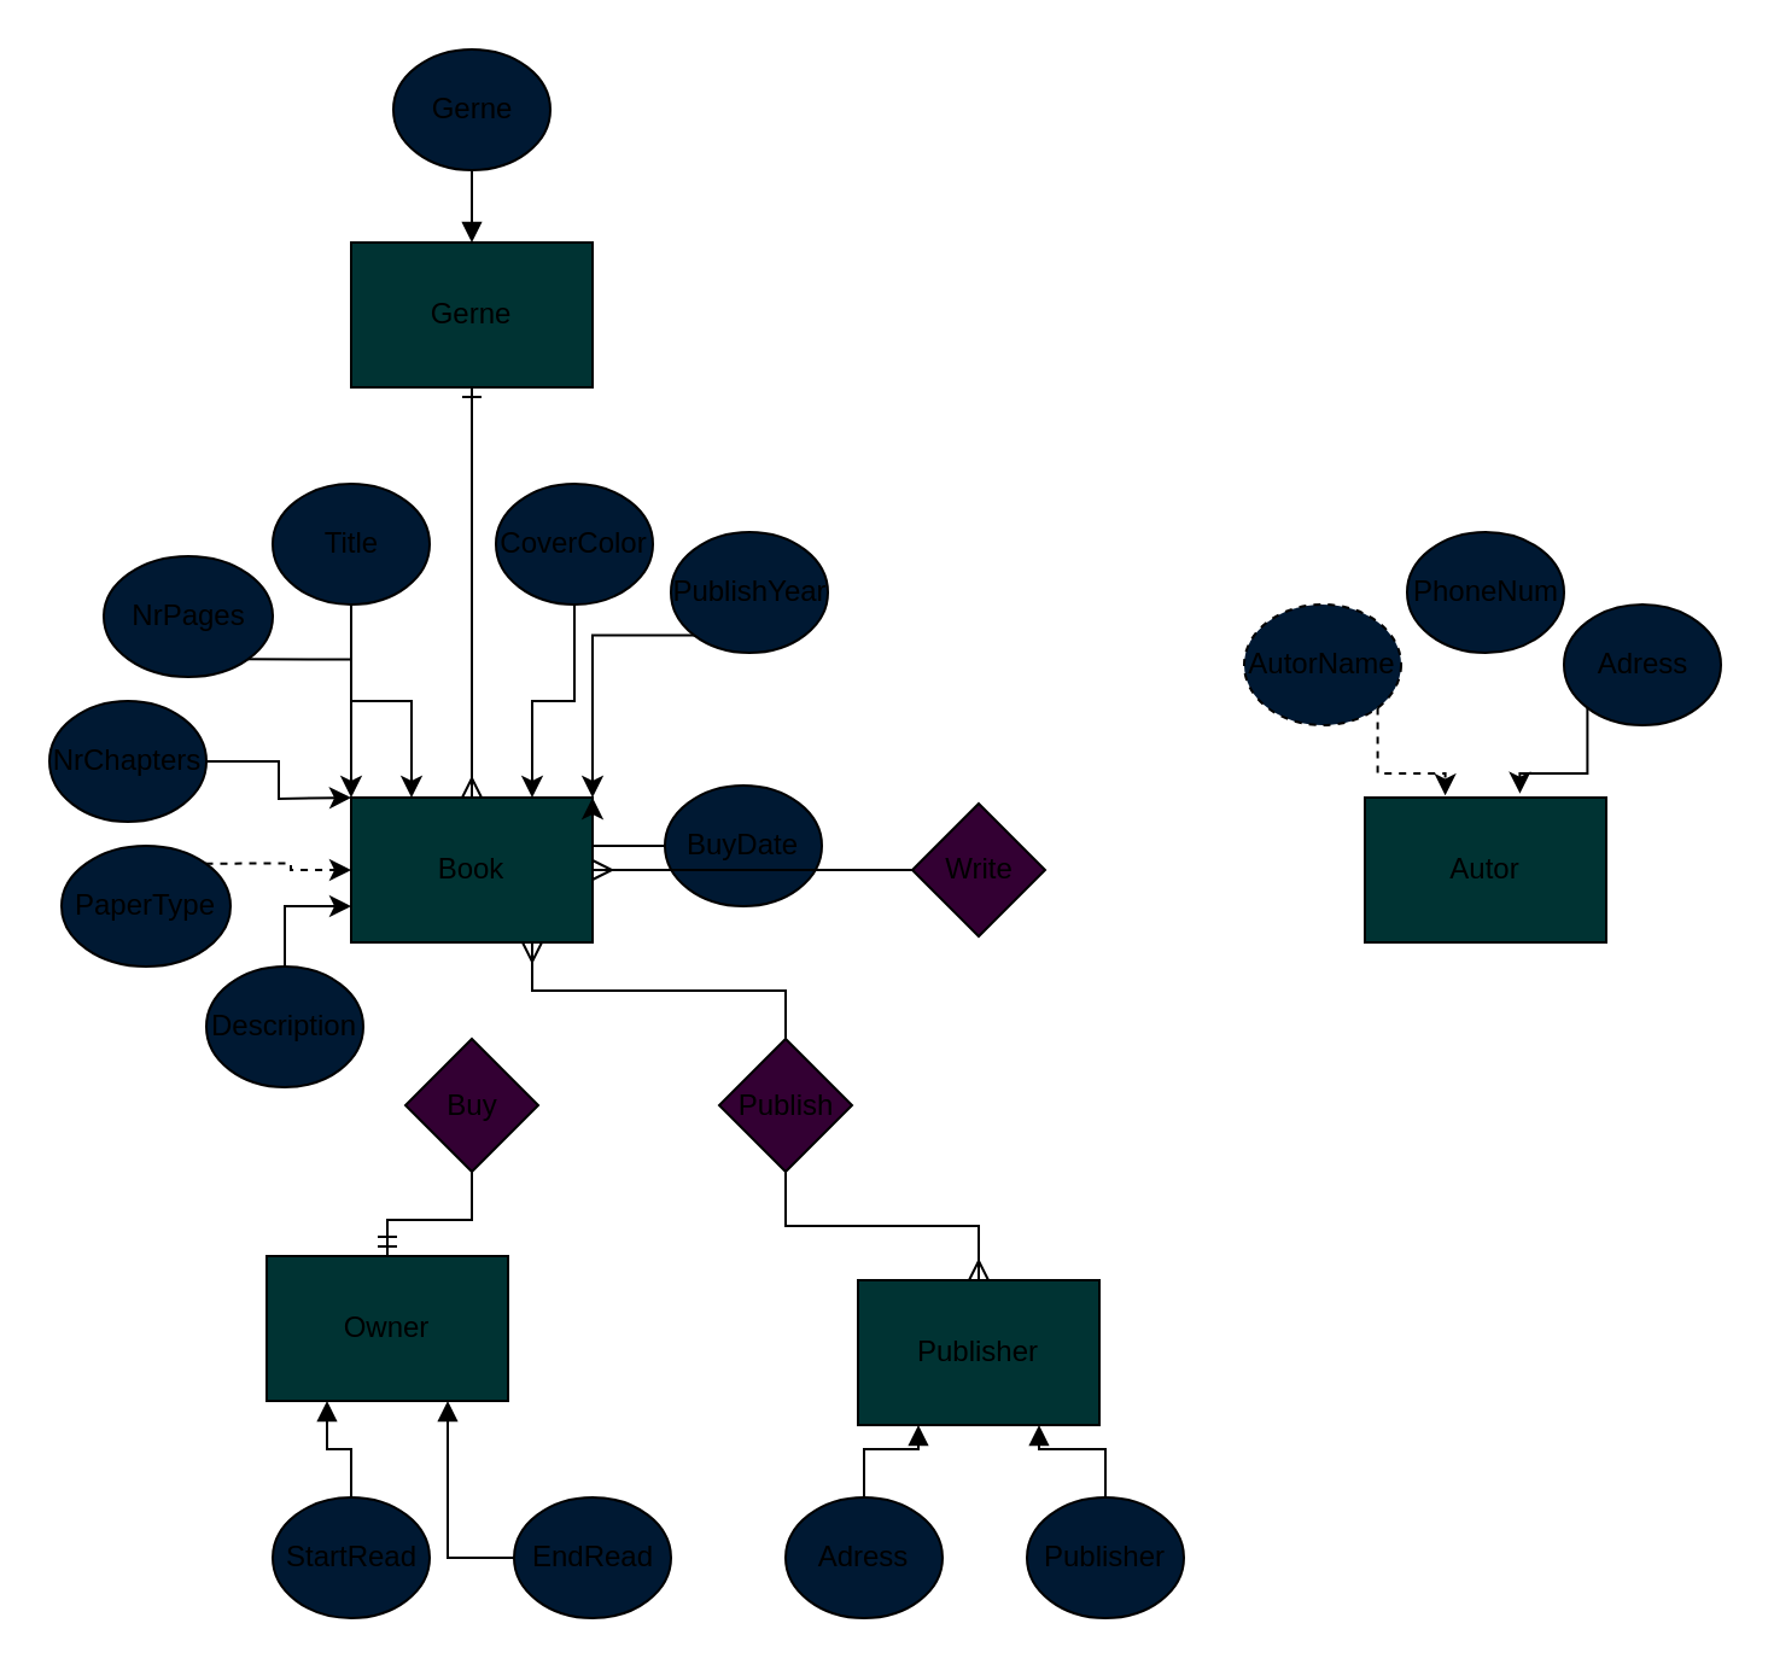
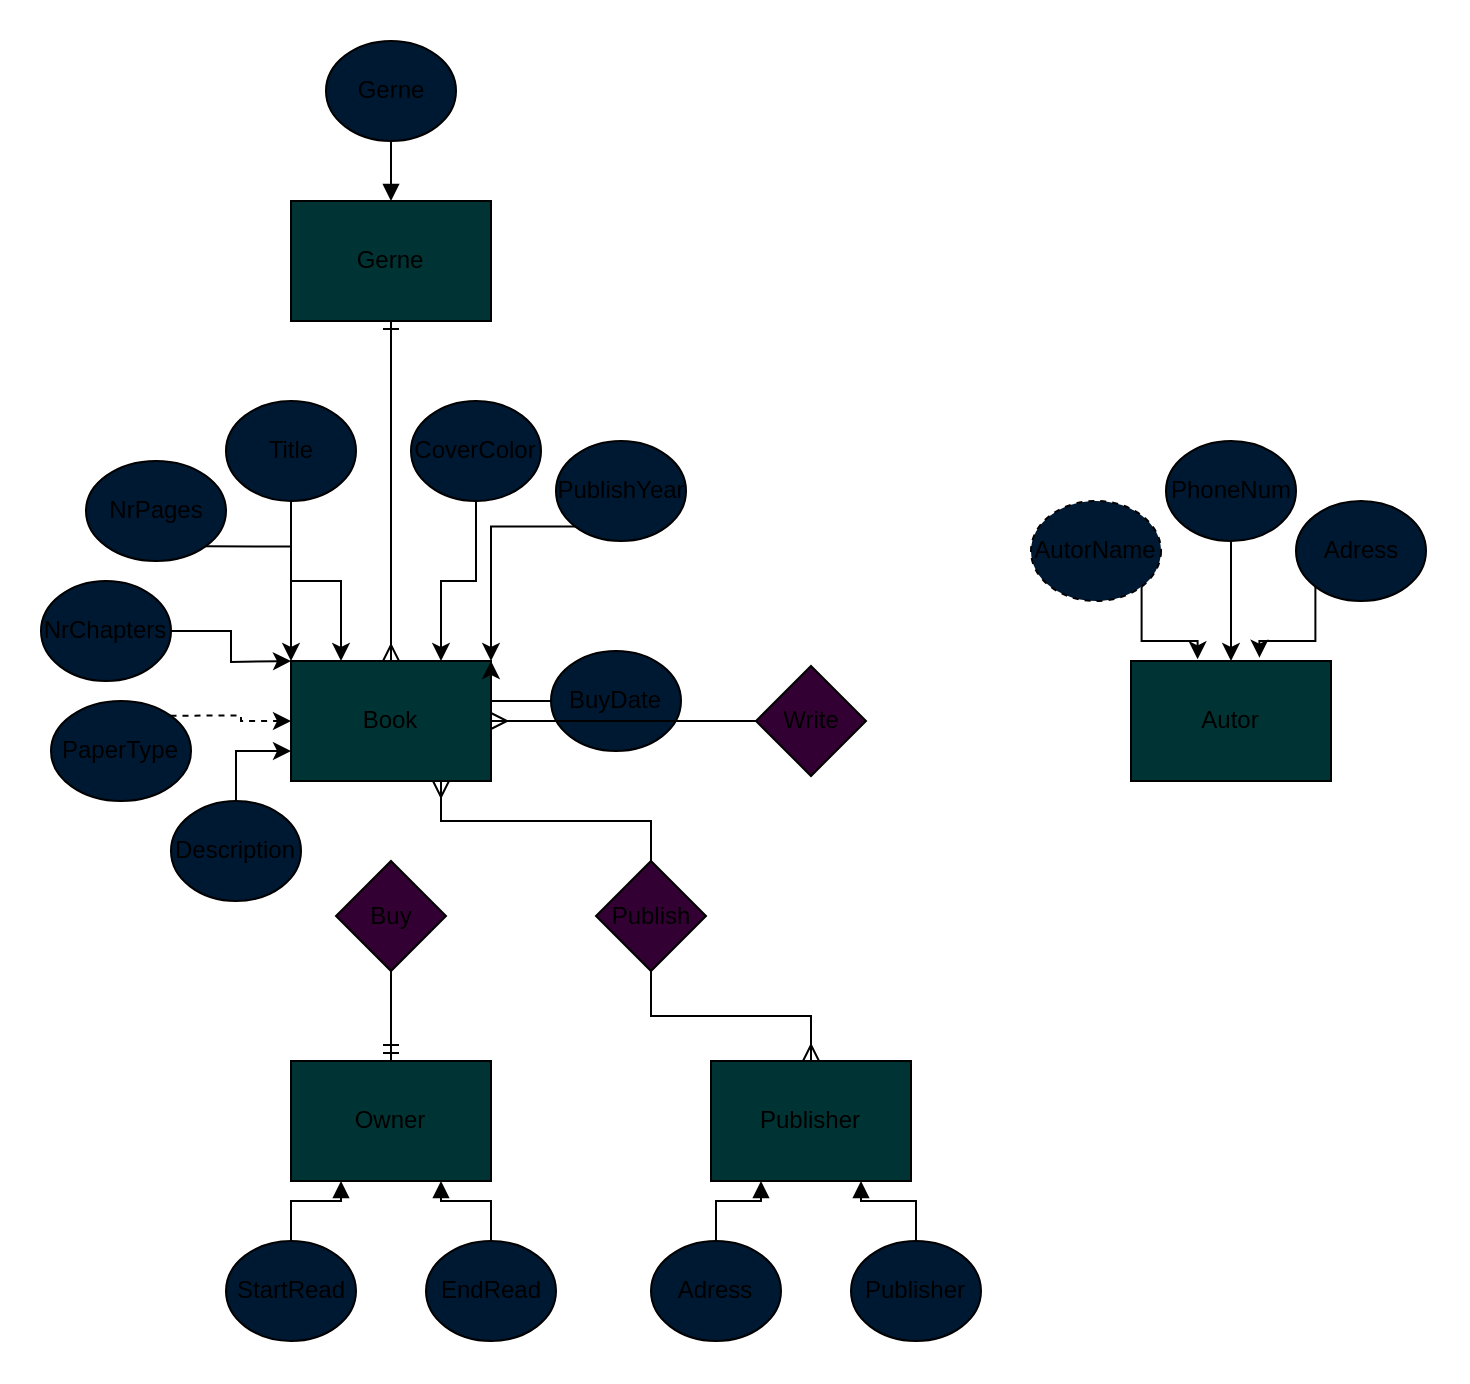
+ <mxCell id="37" style="edgeStyle=orthogonalEdgeStyle;rounded=0;orthogonalLoop=1;jettySize=auto;html=1;exitX=0.5;exitY=1;exitDx=0;exitDy=0;" edge="1" parent="1" source="38" target="8"><mxGeometry relative="1" as="geometry" /></mxCell>
- <mxCell id="29" style="edgeStyle=orthogonalEdgeStyle;rounded=0;orthogonalLoop=1;jettySize=auto;html=1;exitX=1;exitY=1;exitDx=0;exitDy=0;entryX=0.333;entryY=-0.014;entryDx=0;entryDy=0;entryPerimeter=0;dashed=1;" edge="1" parent="1" source="30" target="8"><mxGeometry relative="1" as="geometry" /></mxCell>
+ <mxCell id="29" style="edgeStyle=orthogonalEdgeStyle;rounded=0;orthogonalLoop=1;jettySize=auto;html=1;exitX=1;exitY=1;exitDx=0;exitDy=0;entryX=0.333;entryY=-0.014;entryDx=0;entryDy=0;entryPerimeter=0;" edge="1" parent="1" source="30" target="8"><mxGeometry relative="1" as="geometry" /></mxCell>
- <mxCell id="39" value="Owner" style="rounded=0;whiteSpace=wrap;html=1;fillColor=#003333;" vertex="1" parent="1"><mxGeometry x="110" y="520" width="100" height="60" as="geometry" /></mxCell>
+ <mxCell id="39" value="Owner" style="rounded=0;whiteSpace=wrap;html=1;fillColor=#003333;" vertex="1" parent="1"><mxGeometry x="145" y="530" width="100" height="60" as="geometry" /></mxCell>
